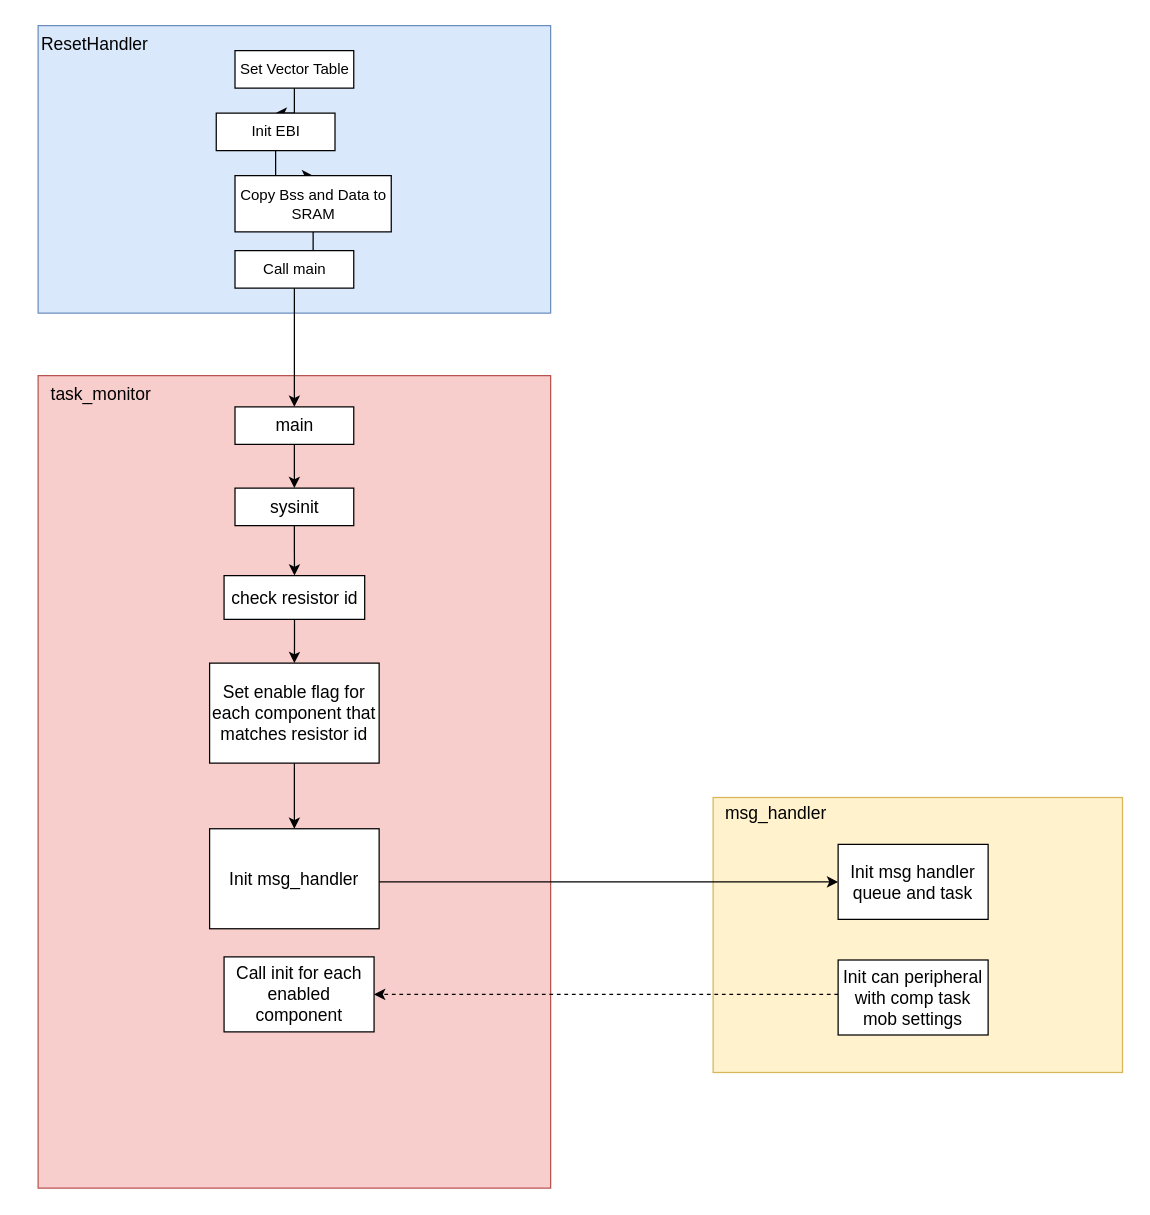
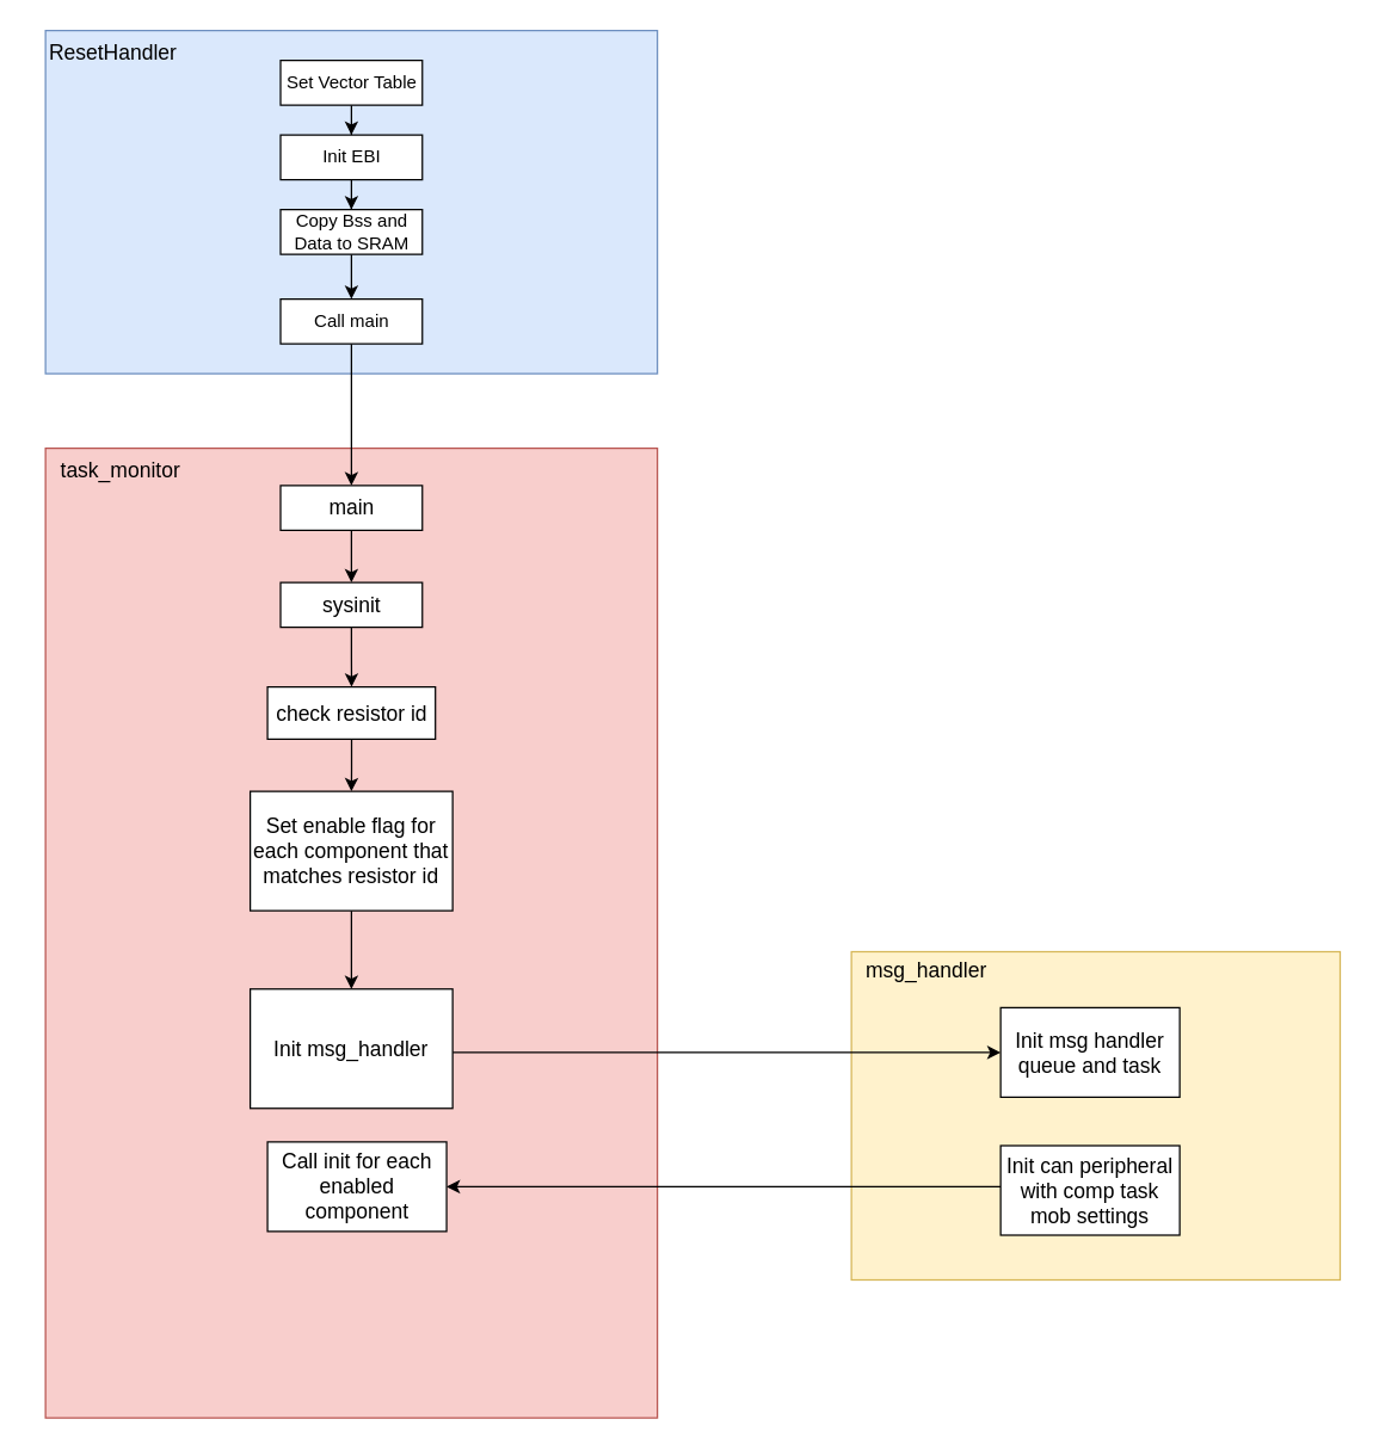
- <mxCell id="25" value="Init EBI" style="rounded=0;whiteSpace=wrap;html=1;" vertex="1" parent="1"><mxGeometry x="172.5" y="90" width="95" height="30" as="geometry" /></mxCell>
+ <mxCell id="25" value="Init EBI" style="rounded=0;whiteSpace=wrap;html=1;" vertex="1" parent="1"><mxGeometry x="187.5" y="90" width="95" height="30" as="geometry" /></mxCell>
- <mxCell id="27" value="Copy Bss and Data to SRAM" style="rounded=0;whiteSpace=wrap;html=1;" vertex="1" parent="1"><mxGeometry x="187.5" y="140" width="125" height="45" as="geometry" /></mxCell>
+ <mxCell id="27" value="Copy Bss and Data to SRAM" style="rounded=0;whiteSpace=wrap;html=1;" vertex="1" parent="1"><mxGeometry x="187.5" y="140" width="95" height="30" as="geometry" /></mxCell>
- <mxCell id="11" value="" style="edgeStyle=orthogonalEdgeStyle;rounded=0;orthogonalLoop=1;jettySize=auto;html=1;fontSize=14;dashed=1;" edge="1" parent="1" source="12" target="17"><mxGeometry relative="1" as="geometry"><Array as="points"><mxPoint x="520" y="795" /><mxPoint x="520" y="795" /></Array></mxGeometry></mxCell>
+ <mxCell id="11" value="" style="edgeStyle=orthogonalEdgeStyle;rounded=0;orthogonalLoop=1;jettySize=auto;html=1;fontSize=14;" edge="1" parent="1" source="12" target="17"><mxGeometry relative="1" as="geometry"><Array as="points"><mxPoint x="520" y="795" /><mxPoint x="520" y="795" /></Array></mxGeometry></mxCell>
